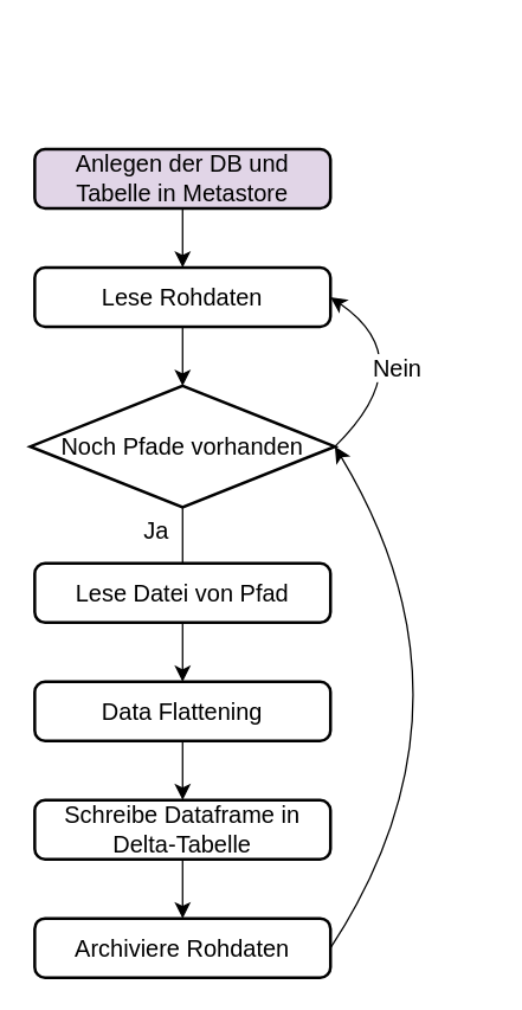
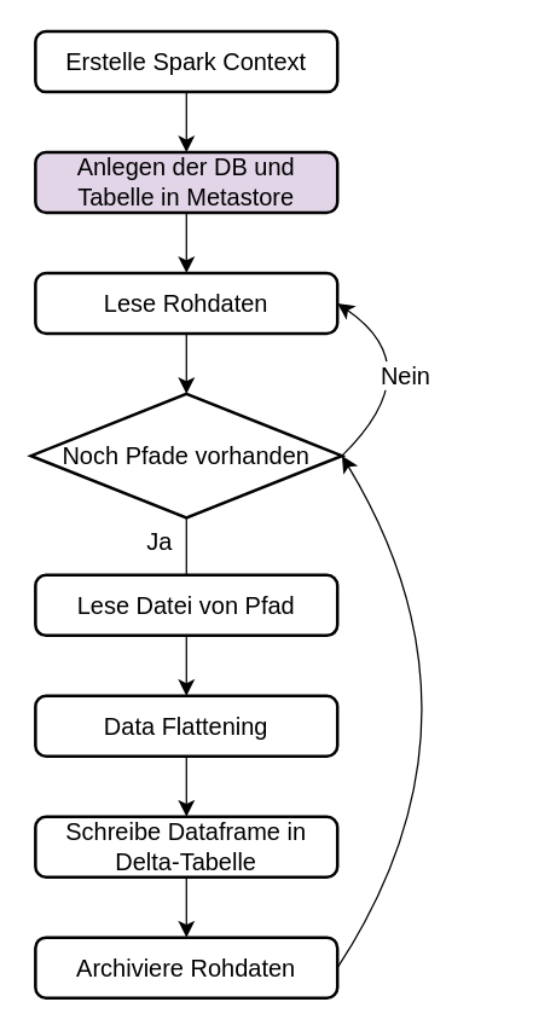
+ <mxCell id="3" value="Erstelle Spark Context" style="rounded=1;whiteSpace=wrap;html=1;absoluteArcSize=1;arcSize=14;strokeWidth=2;fontSize=16;" parent="1" vertex="1"><mxGeometry x="23" y="20" width="200" height="40" as="geometry" /></mxCell>
+ <mxCell id="2" style="edgeStyle=none;curved=1;rounded=0;orthogonalLoop=1;jettySize=auto;html=1;entryX=0.5;entryY=0;entryDx=0;entryDy=0;fontSize=12;startSize=8;endSize=8;" parent="1" source="3" target="20" edge="1"><mxGeometry relative="1" as="geometry" /></mxCell>
